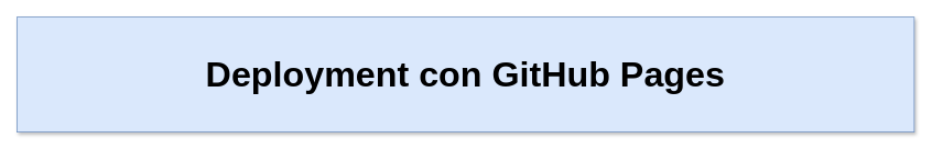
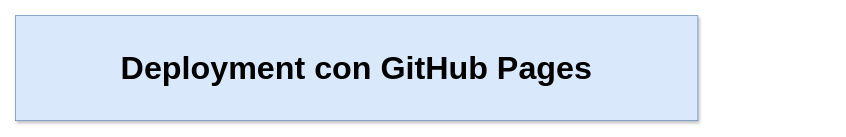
- <mxCell id="2" value="Deployment con GitHub Pages" style="rounded=0;whiteSpace=wrap;html=1;shadow=1;fontSize=43;fillColor=#dae8fc;strokeColor=#6c8ebf;fontStyle=1;" parent="1" vertex="1"><mxGeometry x="20" y="20" width="1086" height="140" as="geometry" /></mxCell>
+ <mxCell id="2" value="Deployment con GitHub Pages" style="rounded=0;whiteSpace=wrap;html=1;shadow=1;fontSize=43;fillColor=#dae8fc;strokeColor=#6c8ebf;fontStyle=1;" parent="1" vertex="1"><mxGeometry x="20" y="20" width="910" height="140" as="geometry" /></mxCell>
